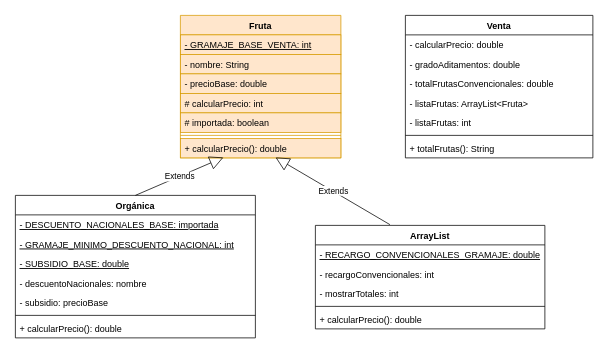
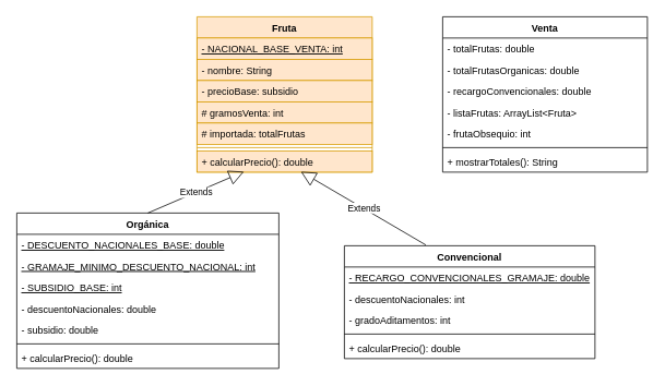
- <mxCell id="3" value="- GRAMAJE_BASE_VENTA: int" style="text;strokeColor=#d79b00;fillColor=#ffe6cc;align=left;verticalAlign=top;spacingLeft=4;spacingRight=4;overflow=hidden;rotatable=0;points=[[0,0.5],[1,0.5]];portConstraint=eastwest;fontStyle=4" parent="2" vertex="1"><mxGeometry y="26" width="214" height="26" as="geometry" /></mxCell>
+ <mxCell id="3" value="- NACIONAL_BASE_VENTA: int" style="text;strokeColor=#d79b00;fillColor=#ffe6cc;align=left;verticalAlign=top;spacingLeft=4;spacingRight=4;overflow=hidden;rotatable=0;points=[[0,0.5],[1,0.5]];portConstraint=eastwest;fontStyle=4" parent="2" vertex="1"><mxGeometry y="26" width="214" height="26" as="geometry" /></mxCell>
- <mxCell id="25" value="- calcularPrecio: double" style="text;strokeColor=none;fillColor=none;align=left;verticalAlign=top;spacingLeft=4;spacingRight=4;overflow=hidden;rotatable=0;points=[[0,0.5],[1,0.5]];portConstraint=eastwest;" parent="24" vertex="1"><mxGeometry y="26" width="250" height="26" as="geometry" /></mxCell>
+ <mxCell id="25" value="- totalFrutas: double" style="text;strokeColor=none;fillColor=none;align=left;verticalAlign=top;spacingLeft=4;spacingRight=4;overflow=hidden;rotatable=0;points=[[0,0.5],[1,0.5]];portConstraint=eastwest;" parent="24" vertex="1"><mxGeometry y="26" width="250" height="26" as="geometry" /></mxCell>
- <mxCell id="26" value="- gradoAditamentos: double" style="text;strokeColor=none;fillColor=none;align=left;verticalAlign=top;spacingLeft=4;spacingRight=4;overflow=hidden;rotatable=0;points=[[0,0.5],[1,0.5]];portConstraint=eastwest;" parent="24" vertex="1"><mxGeometry y="52" width="250" height="26" as="geometry" /></mxCell>
+ <mxCell id="26" value="- totalFrutasOrganicas: double" style="text;strokeColor=none;fillColor=none;align=left;verticalAlign=top;spacingLeft=4;spacingRight=4;overflow=hidden;rotatable=0;points=[[0,0.5],[1,0.5]];portConstraint=eastwest;" parent="24" vertex="1"><mxGeometry y="52" width="250" height="26" as="geometry" /></mxCell>
- <mxCell id="5" value="- precioBase: double" style="text;strokeColor=#d79b00;fillColor=#ffe6cc;align=left;verticalAlign=top;spacingLeft=4;spacingRight=4;overflow=hidden;rotatable=0;points=[[0,0.5],[1,0.5]];portConstraint=eastwest;" parent="2" vertex="1"><mxGeometry y="78" width="214" height="26" as="geometry" /></mxCell>
+ <mxCell id="5" value="- precioBase: subsidio" style="text;strokeColor=#d79b00;fillColor=#ffe6cc;align=left;verticalAlign=top;spacingLeft=4;spacingRight=4;overflow=hidden;rotatable=0;points=[[0,0.5],[1,0.5]];portConstraint=eastwest;" parent="2" vertex="1"><mxGeometry y="78" width="214" height="26" as="geometry" /></mxCell>
- <mxCell id="27" value="- totalFrutasConvencionales: double" style="text;strokeColor=none;fillColor=none;align=left;verticalAlign=top;spacingLeft=4;spacingRight=4;overflow=hidden;rotatable=0;points=[[0,0.5],[1,0.5]];portConstraint=eastwest;" parent="24" vertex="1"><mxGeometry y="78" width="250" height="26" as="geometry" /></mxCell>
+ <mxCell id="27" value="- recargoConvencionales: double" style="text;strokeColor=none;fillColor=none;align=left;verticalAlign=top;spacingLeft=4;spacingRight=4;overflow=hidden;rotatable=0;points=[[0,0.5],[1,0.5]];portConstraint=eastwest;" parent="24" vertex="1"><mxGeometry y="78" width="250" height="26" as="geometry" /></mxCell>
- <mxCell id="6" value="# calcularPrecio: int" style="text;strokeColor=#d79b00;fillColor=#ffe6cc;align=left;verticalAlign=top;spacingLeft=4;spacingRight=4;overflow=hidden;rotatable=0;points=[[0,0.5],[1,0.5]];portConstraint=eastwest;" parent="2" vertex="1"><mxGeometry y="104" width="214" height="26" as="geometry" /></mxCell>
+ <mxCell id="6" value="# gramosVenta: int" style="text;strokeColor=#d79b00;fillColor=#ffe6cc;align=left;verticalAlign=top;spacingLeft=4;spacingRight=4;overflow=hidden;rotatable=0;points=[[0,0.5],[1,0.5]];portConstraint=eastwest;" parent="2" vertex="1"><mxGeometry y="104" width="214" height="26" as="geometry" /></mxCell>
- <mxCell id="7" value="# importada: boolean" style="text;strokeColor=#d79b00;fillColor=#ffe6cc;align=left;verticalAlign=top;spacingLeft=4;spacingRight=4;overflow=hidden;rotatable=0;points=[[0,0.5],[1,0.5]];portConstraint=eastwest;" parent="2" vertex="1"><mxGeometry y="130" width="214" height="26" as="geometry" /></mxCell>
+ <mxCell id="7" value="# importada: totalFrutas" style="text;strokeColor=#d79b00;fillColor=#ffe6cc;align=left;verticalAlign=top;spacingLeft=4;spacingRight=4;overflow=hidden;rotatable=0;points=[[0,0.5],[1,0.5]];portConstraint=eastwest;" parent="2" vertex="1"><mxGeometry y="130" width="214" height="26" as="geometry" /></mxCell>
- <mxCell id="29" value="- listaFrutas: int" style="text;strokeColor=none;fillColor=none;align=left;verticalAlign=top;spacingLeft=4;spacingRight=4;overflow=hidden;rotatable=0;points=[[0,0.5],[1,0.5]];portConstraint=eastwest;" parent="24" vertex="1"><mxGeometry y="130" width="250" height="26" as="geometry" /></mxCell>
+ <mxCell id="29" value="- frutaObsequio: int" style="text;strokeColor=none;fillColor=none;align=left;verticalAlign=top;spacingLeft=4;spacingRight=4;overflow=hidden;rotatable=0;points=[[0,0.5],[1,0.5]];portConstraint=eastwest;" parent="24" vertex="1"><mxGeometry y="130" width="250" height="26" as="geometry" /></mxCell>
- <mxCell id="31" value="+ totalFrutas(): String" style="text;strokeColor=none;fillColor=none;align=left;verticalAlign=top;spacingLeft=4;spacingRight=4;overflow=hidden;rotatable=0;points=[[0,0.5],[1,0.5]];portConstraint=eastwest;" parent="24" vertex="1"><mxGeometry y="164" width="250" height="26" as="geometry" /></mxCell>
+ <mxCell id="31" value="+ mostrarTotales(): String" style="text;strokeColor=none;fillColor=none;align=left;verticalAlign=top;spacingLeft=4;spacingRight=4;overflow=hidden;rotatable=0;points=[[0,0.5],[1,0.5]];portConstraint=eastwest;" parent="24" vertex="1"><mxGeometry y="164" width="250" height="26" as="geometry" /></mxCell>
- <mxCell id="11" value="- DESCUENTO_NACIONALES_BASE: importada" style="text;strokeColor=none;fillColor=none;align=left;verticalAlign=top;spacingLeft=4;spacingRight=4;overflow=hidden;rotatable=0;points=[[0,0.5],[1,0.5]];portConstraint=eastwest;fontStyle=4" parent="10" vertex="1"><mxGeometry y="26" width="320" height="26" as="geometry" /></mxCell>
+ <mxCell id="11" value="- DESCUENTO_NACIONALES_BASE: double" style="text;strokeColor=none;fillColor=none;align=left;verticalAlign=top;spacingLeft=4;spacingRight=4;overflow=hidden;rotatable=0;points=[[0,0.5],[1,0.5]];portConstraint=eastwest;fontStyle=4" parent="10" vertex="1"><mxGeometry y="26" width="320" height="26" as="geometry" /></mxCell>
- <mxCell id="18" value="ArrayList" style="swimlane;fontStyle=1;align=center;verticalAlign=top;childLayout=stackLayout;horizontal=1;startSize=26;horizontalStack=0;resizeParent=1;resizeParentMax=0;resizeLast=0;collapsible=1;marginBottom=0;" parent="1" vertex="1"><mxGeometry x="420" y="300" width="306" height="138" as="geometry" /></mxCell>
+ <mxCell id="18" value="Convencional" style="swimlane;fontStyle=1;align=center;verticalAlign=top;childLayout=stackLayout;horizontal=1;startSize=26;horizontalStack=0;resizeParent=1;resizeParentMax=0;resizeLast=0;collapsible=1;marginBottom=0;" parent="1" vertex="1"><mxGeometry x="420" y="300" width="306" height="138" as="geometry" /></mxCell>
- <mxCell id="13" value="- SUBSIDIO_BASE: double" style="text;strokeColor=none;fillColor=none;align=left;verticalAlign=top;spacingLeft=4;spacingRight=4;overflow=hidden;rotatable=0;points=[[0,0.5],[1,0.5]];portConstraint=eastwest;fontStyle=4" parent="10" vertex="1"><mxGeometry y="78" width="320" height="26" as="geometry" /></mxCell>
+ <mxCell id="13" value="- SUBSIDIO_BASE: int" style="text;strokeColor=none;fillColor=none;align=left;verticalAlign=top;spacingLeft=4;spacingRight=4;overflow=hidden;rotatable=0;points=[[0,0.5],[1,0.5]];portConstraint=eastwest;fontStyle=4" parent="10" vertex="1"><mxGeometry y="78" width="320" height="26" as="geometry" /></mxCell>
- <mxCell id="20" value="- recargoConvencionales: int" style="text;strokeColor=none;fillColor=none;align=left;verticalAlign=top;spacingLeft=4;spacingRight=4;overflow=hidden;rotatable=0;points=[[0,0.5],[1,0.5]];portConstraint=eastwest;" parent="18" vertex="1"><mxGeometry y="52" width="306" height="26" as="geometry" /></mxCell>
+ <mxCell id="20" value="- descuentoNacionales: int" style="text;strokeColor=none;fillColor=none;align=left;verticalAlign=top;spacingLeft=4;spacingRight=4;overflow=hidden;rotatable=0;points=[[0,0.5],[1,0.5]];portConstraint=eastwest;" parent="18" vertex="1"><mxGeometry y="52" width="306" height="26" as="geometry" /></mxCell>
- <mxCell id="14" value="- descuentoNacionales: nombre" style="text;strokeColor=none;fillColor=none;align=left;verticalAlign=top;spacingLeft=4;spacingRight=4;overflow=hidden;rotatable=0;points=[[0,0.5],[1,0.5]];portConstraint=eastwest;" parent="10" vertex="1"><mxGeometry y="104" width="320" height="26" as="geometry" /></mxCell>
+ <mxCell id="14" value="- descuentoNacionales: double" style="text;strokeColor=none;fillColor=none;align=left;verticalAlign=top;spacingLeft=4;spacingRight=4;overflow=hidden;rotatable=0;points=[[0,0.5],[1,0.5]];portConstraint=eastwest;" parent="10" vertex="1"><mxGeometry y="104" width="320" height="26" as="geometry" /></mxCell>
- <mxCell id="21" value="- mostrarTotales: int" style="text;strokeColor=none;fillColor=none;align=left;verticalAlign=top;spacingLeft=4;spacingRight=4;overflow=hidden;rotatable=0;points=[[0,0.5],[1,0.5]];portConstraint=eastwest;" parent="18" vertex="1"><mxGeometry y="78" width="306" height="26" as="geometry" /></mxCell>
+ <mxCell id="21" value="- gradoAditamentos: int" style="text;strokeColor=none;fillColor=none;align=left;verticalAlign=top;spacingLeft=4;spacingRight=4;overflow=hidden;rotatable=0;points=[[0,0.5],[1,0.5]];portConstraint=eastwest;" parent="18" vertex="1"><mxGeometry y="78" width="306" height="26" as="geometry" /></mxCell>
- <mxCell id="15" value="- subsidio: precioBase" style="text;strokeColor=none;fillColor=none;align=left;verticalAlign=top;spacingLeft=4;spacingRight=4;overflow=hidden;rotatable=0;points=[[0,0.5],[1,0.5]];portConstraint=eastwest;" parent="10" vertex="1"><mxGeometry y="130" width="320" height="26" as="geometry" /></mxCell>
+ <mxCell id="15" value="- subsidio: double" style="text;strokeColor=none;fillColor=none;align=left;verticalAlign=top;spacingLeft=4;spacingRight=4;overflow=hidden;rotatable=0;points=[[0,0.5],[1,0.5]];portConstraint=eastwest;" parent="10" vertex="1"><mxGeometry y="130" width="320" height="26" as="geometry" /></mxCell>
